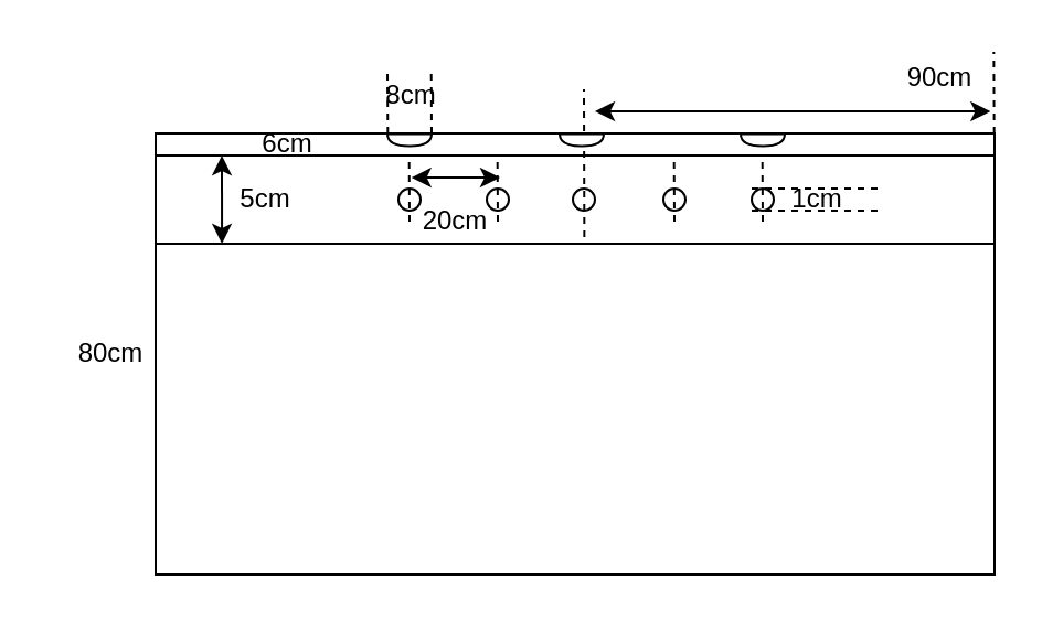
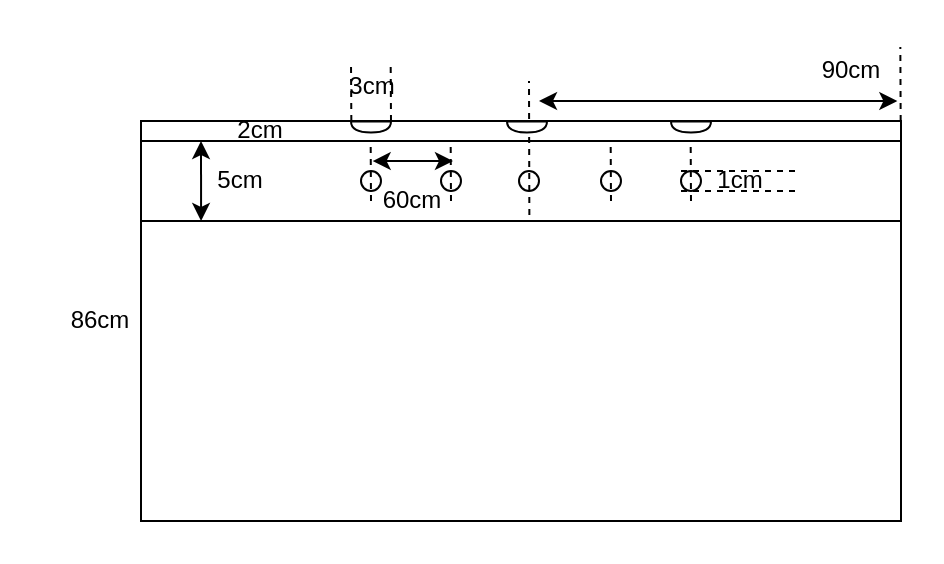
- <mxCell id="30" value="8cm" style="text;html=1;align=center;verticalAlign=middle;whiteSpace=wrap;rounded=0;" vertex="1" parent="1"><mxGeometry x="176" y="33" width="20" height="20" as="geometry" /></mxCell>
+ <mxCell id="30" value="3cm" style="text;html=1;align=center;verticalAlign=middle;whiteSpace=wrap;rounded=0;" vertex="1" parent="1"><mxGeometry x="176" y="33" width="20" height="20" as="geometry" /></mxCell>
- <mxCell id="18" value="6cm" style="text;html=1;align=center;verticalAlign=middle;whiteSpace=wrap;rounded=0;" vertex="1" parent="1"><mxGeometry x="100" y="50" width="60" height="30" as="geometry" /></mxCell>
+ <mxCell id="18" value="2cm" style="text;html=1;align=center;verticalAlign=middle;whiteSpace=wrap;rounded=0;" vertex="1" parent="1"><mxGeometry x="100" y="50" width="60" height="30" as="geometry" /></mxCell>
- <mxCell id="24" value="20cm" style="text;html=1;align=center;verticalAlign=middle;whiteSpace=wrap;rounded=0;" vertex="1" parent="1"><mxGeometry x="176" y="85" width="60" height="30" as="geometry" /></mxCell>
+ <mxCell id="24" value="60cm" style="text;html=1;align=center;verticalAlign=middle;whiteSpace=wrap;rounded=0;" vertex="1" parent="1"><mxGeometry x="176" y="85" width="60" height="30" as="geometry" /></mxCell>
- <mxCell id="31" value="80cm" style="text;html=1;align=center;verticalAlign=middle;whiteSpace=wrap;rounded=0;" vertex="1" parent="1"><mxGeometry x="20" y="145" width="60" height="30" as="geometry" /></mxCell>
+ <mxCell id="31" value="86cm" style="text;html=1;align=center;verticalAlign=middle;whiteSpace=wrap;rounded=0;" vertex="1" parent="1"><mxGeometry x="20" y="145" width="60" height="30" as="geometry" /></mxCell>
